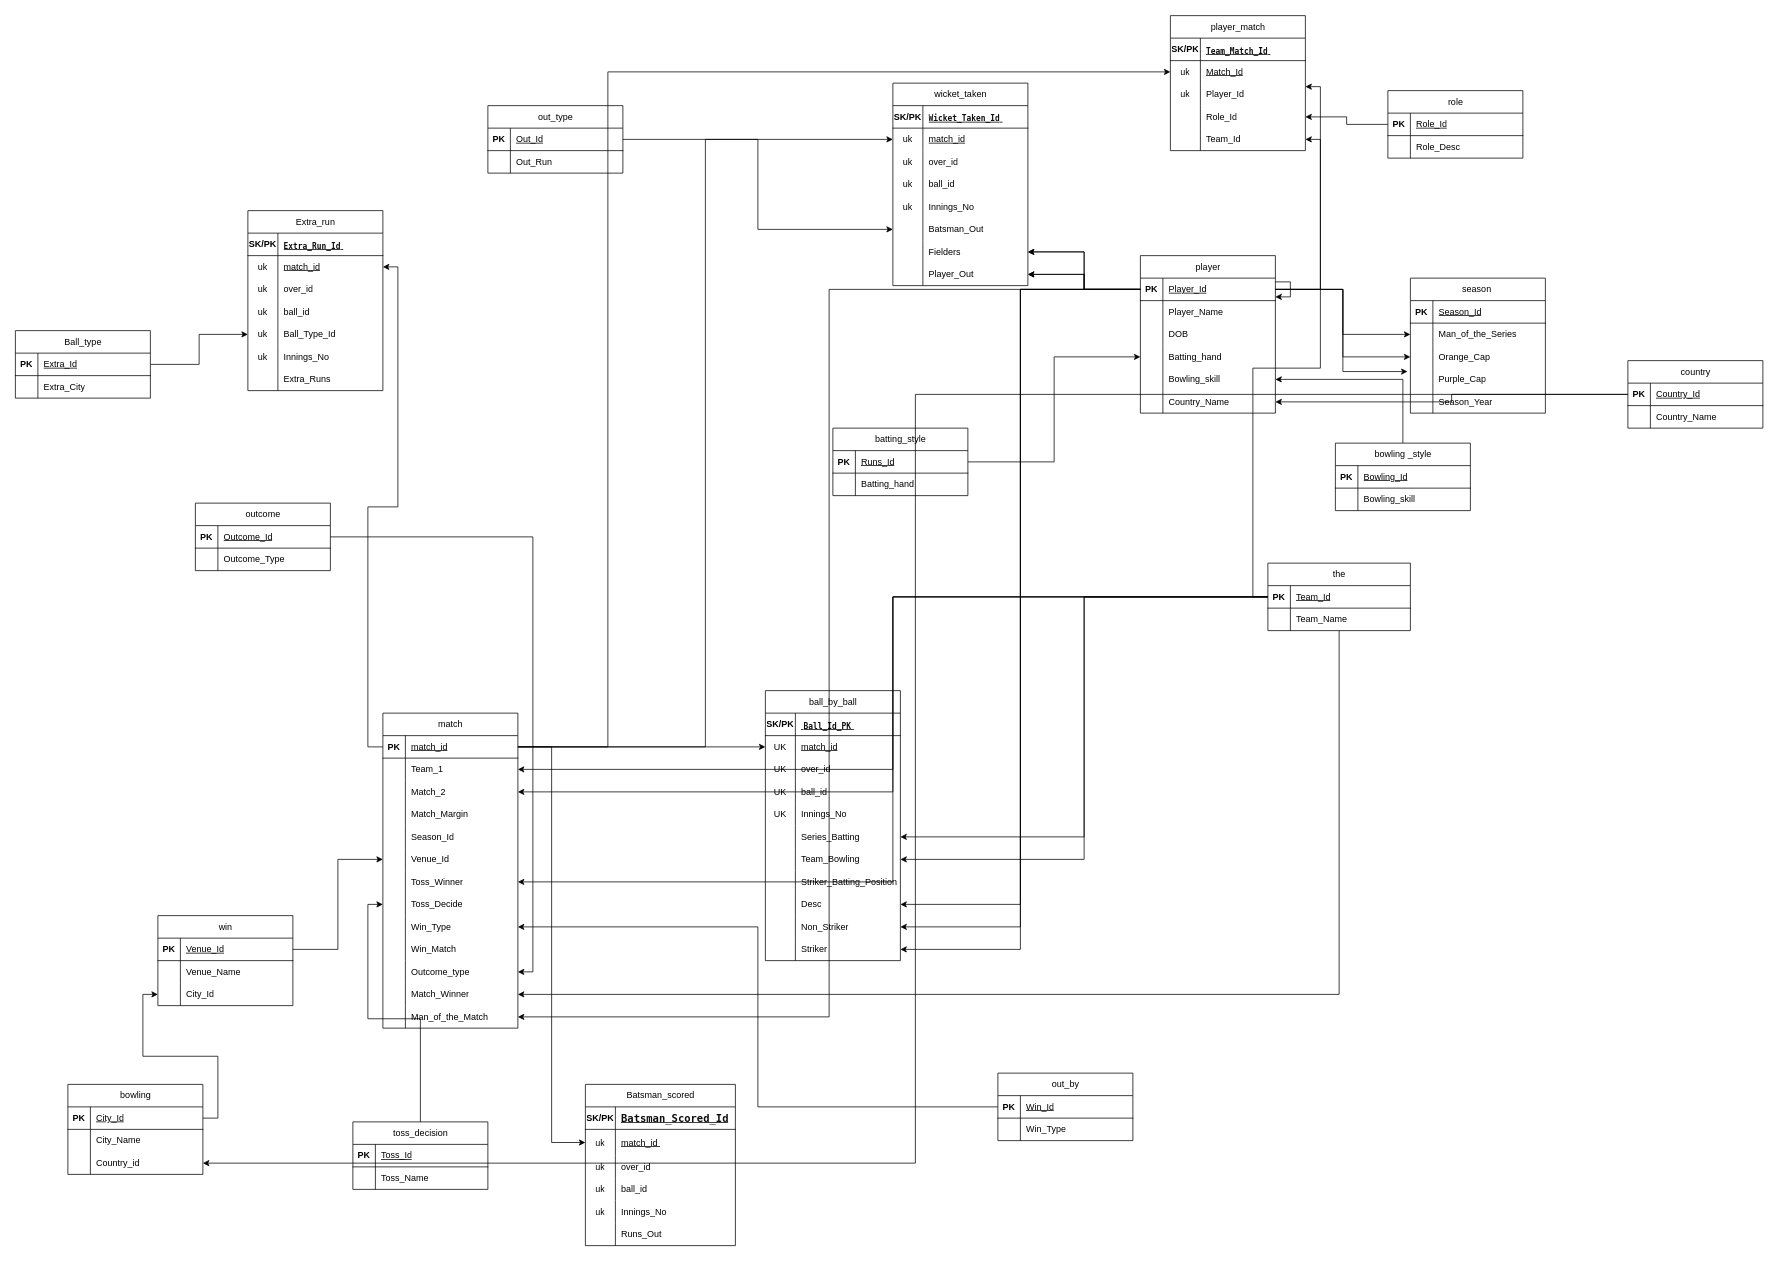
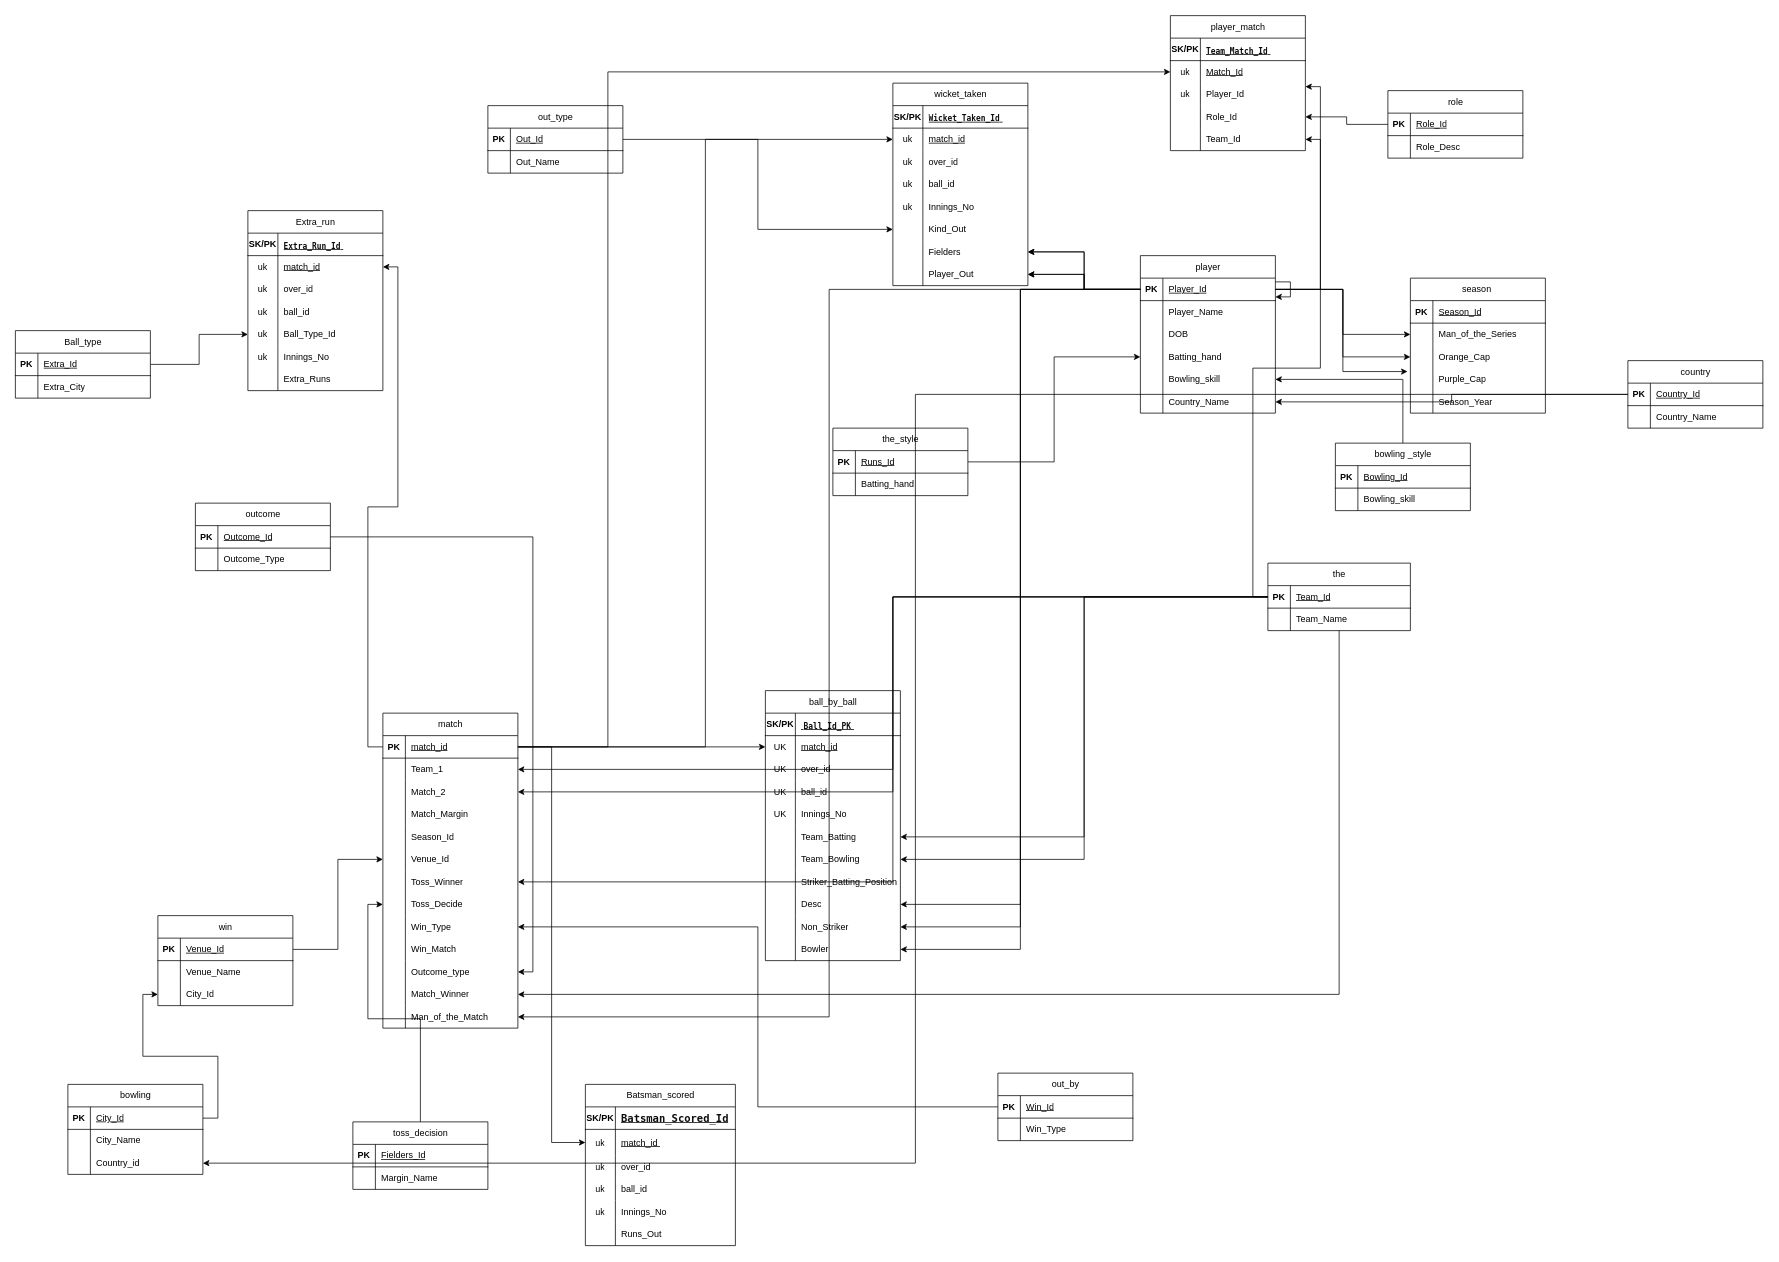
- <mxCell id="23" value="Out_Run" style="shape=partialRectangle;connectable=0;fillColor=none;top=0;left=0;bottom=0;right=0;align=left;spacingLeft=6;overflow=hidden;whiteSpace=wrap;html=1;" vertex="1" parent="21"><mxGeometry x="30" width="150" height="30" as="geometry"><mxRectangle width="150" height="30" as="alternateBounds" /></mxGeometry></mxCell>
+ <mxCell id="23" value="Out_Name" style="shape=partialRectangle;connectable=0;fillColor=none;top=0;left=0;bottom=0;right=0;align=left;spacingLeft=6;overflow=hidden;whiteSpace=wrap;html=1;" vertex="1" parent="21"><mxGeometry x="30" width="150" height="30" as="geometry"><mxRectangle width="150" height="30" as="alternateBounds" /></mxGeometry></mxCell>
- <mxCell id="167" value="Batsman_Out" style="shape=partialRectangle;connectable=0;fillColor=none;top=0;left=0;bottom=0;right=0;align=left;spacingLeft=6;overflow=hidden;whiteSpace=wrap;html=1;" vertex="1" parent="165"><mxGeometry x="40" width="140" height="30" as="geometry"><mxRectangle width="140" height="30" as="alternateBounds" /></mxGeometry></mxCell>
+ <mxCell id="167" value="Kind_Out" style="shape=partialRectangle;connectable=0;fillColor=none;top=0;left=0;bottom=0;right=0;align=left;spacingLeft=6;overflow=hidden;whiteSpace=wrap;html=1;" vertex="1" parent="165"><mxGeometry x="40" width="140" height="30" as="geometry"><mxRectangle width="140" height="30" as="alternateBounds" /></mxGeometry></mxCell>
- <mxCell id="31" value="&lt;span style=&quot;font-weight: 400; text-wrap: wrap;&quot;&gt;batting_style&lt;/span&gt;" style="shape=table;startSize=30;container=1;collapsible=1;childLayout=tableLayout;fixedRows=1;rowLines=0;fontStyle=1;align=center;resizeLast=1;html=1;" vertex="1" parent="1"><mxGeometry x="1110" y="570" width="180" height="90" as="geometry" /></mxCell>
+ <mxCell id="31" value="&lt;span style=&quot;font-weight: 400; text-wrap: wrap;&quot;&gt;the_style&lt;/span&gt;" style="shape=table;startSize=30;container=1;collapsible=1;childLayout=tableLayout;fixedRows=1;rowLines=0;fontStyle=1;align=center;resizeLast=1;html=1;" vertex="1" parent="1"><mxGeometry x="1110" y="570" width="180" height="90" as="geometry" /></mxCell>
- <mxCell id="233" value="Series_Batting" style="shape=partialRectangle;connectable=0;fillColor=none;top=0;left=0;bottom=0;right=0;align=left;spacingLeft=6;overflow=hidden;whiteSpace=wrap;html=1;" vertex="1" parent="231"><mxGeometry x="40" width="140" height="30" as="geometry"><mxRectangle width="140" height="30" as="alternateBounds" /></mxGeometry></mxCell>
+ <mxCell id="233" value="Team_Batting" style="shape=partialRectangle;connectable=0;fillColor=none;top=0;left=0;bottom=0;right=0;align=left;spacingLeft=6;overflow=hidden;whiteSpace=wrap;html=1;" vertex="1" parent="231"><mxGeometry x="40" width="140" height="30" as="geometry"><mxRectangle width="140" height="30" as="alternateBounds" /></mxGeometry></mxCell>
- <mxCell id="248" value="Striker" style="shape=partialRectangle;connectable=0;fillColor=none;top=0;left=0;bottom=0;right=0;align=left;spacingLeft=6;overflow=hidden;whiteSpace=wrap;html=1;" vertex="1" parent="246"><mxGeometry x="40" width="140" height="30" as="geometry"><mxRectangle width="140" height="30" as="alternateBounds" /></mxGeometry></mxCell>
+ <mxCell id="248" value="Bowler" style="shape=partialRectangle;connectable=0;fillColor=none;top=0;left=0;bottom=0;right=0;align=left;spacingLeft=6;overflow=hidden;whiteSpace=wrap;html=1;" vertex="1" parent="246"><mxGeometry x="40" width="140" height="30" as="geometry"><mxRectangle width="140" height="30" as="alternateBounds" /></mxGeometry></mxCell>
- <mxCell id="65" value="&lt;span style=&quot;font-weight: 400;&quot;&gt;Toss_Id&lt;/span&gt;" style="shape=partialRectangle;connectable=0;fillColor=none;top=0;left=0;bottom=0;right=0;align=left;spacingLeft=6;fontStyle=5;overflow=hidden;whiteSpace=wrap;html=1;" vertex="1" parent="63"><mxGeometry x="30" width="150" height="30" as="geometry"><mxRectangle width="150" height="30" as="alternateBounds" /></mxGeometry></mxCell>
+ <mxCell id="65" value="&lt;span style=&quot;font-weight: 400;&quot;&gt;Fielders_Id&lt;/span&gt;" style="shape=partialRectangle;connectable=0;fillColor=none;top=0;left=0;bottom=0;right=0;align=left;spacingLeft=6;fontStyle=5;overflow=hidden;whiteSpace=wrap;html=1;" vertex="1" parent="63"><mxGeometry x="30" width="150" height="30" as="geometry"><mxRectangle width="150" height="30" as="alternateBounds" /></mxGeometry></mxCell>
- <mxCell id="68" value="Toss_Name" style="shape=partialRectangle;connectable=0;fillColor=none;top=0;left=0;bottom=0;right=0;align=left;spacingLeft=6;overflow=hidden;whiteSpace=wrap;html=1;" vertex="1" parent="66"><mxGeometry x="30" width="150" height="30" as="geometry"><mxRectangle width="150" height="30" as="alternateBounds" /></mxGeometry></mxCell>
+ <mxCell id="68" value="Margin_Name" style="shape=partialRectangle;connectable=0;fillColor=none;top=0;left=0;bottom=0;right=0;align=left;spacingLeft=6;overflow=hidden;whiteSpace=wrap;html=1;" vertex="1" parent="66"><mxGeometry x="30" width="150" height="30" as="geometry"><mxRectangle width="150" height="30" as="alternateBounds" /></mxGeometry></mxCell>
